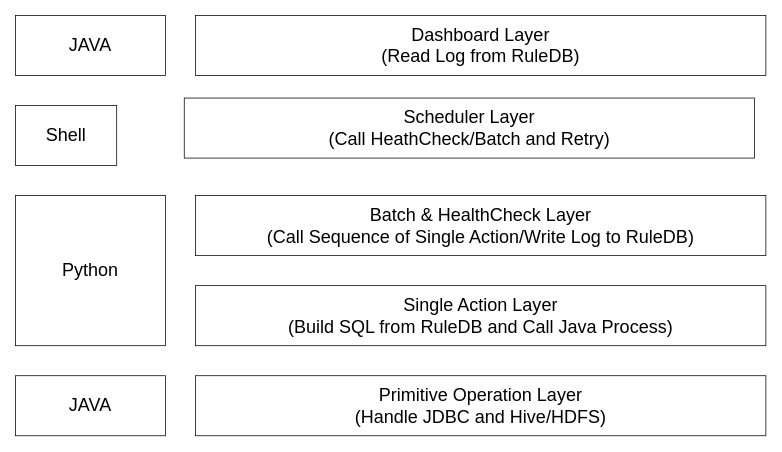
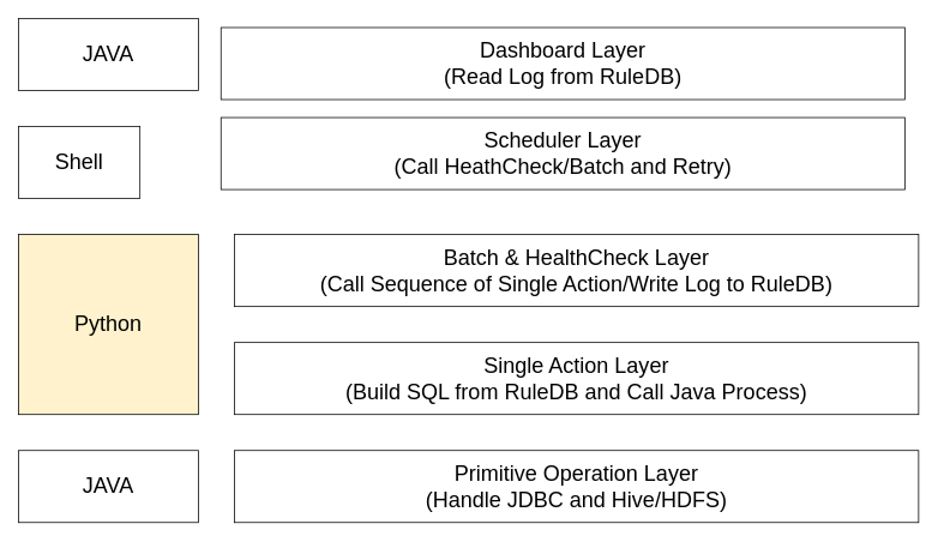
- <mxCell id="9" value="&lt;font style=&quot;font-size: 24px&quot;&gt;Dashboard Layer&lt;br&gt;(Read Log from RuleDB)&lt;br&gt;&lt;/font&gt;" style="rounded=0;whiteSpace=wrap;html=1;" parent="1" vertex="1"><mxGeometry x="260" y="20" width="760" height="80" as="geometry" /></mxCell>
+ <mxCell id="9" value="&lt;font style=&quot;font-size: 24px&quot;&gt;Dashboard Layer&lt;br&gt;(Read Log from RuleDB)&lt;br&gt;&lt;/font&gt;" style="rounded=0;whiteSpace=wrap;html=1;" parent="1" vertex="1"><mxGeometry x="245" y="30" width="760" height="80" as="geometry" /></mxCell>
- <mxCell id="3" value="&lt;font style=&quot;font-size: 24px&quot;&gt;Python&lt;/font&gt;" style="rounded=0;whiteSpace=wrap;html=1;" parent="1" vertex="1"><mxGeometry x="20" y="260" width="200" height="200" as="geometry" /></mxCell>
+ <mxCell id="3" value="&lt;font style=&quot;font-size: 24px&quot;&gt;Python&lt;/font&gt;" style="rounded=0;whiteSpace=wrap;html=1;fillColor=#fff2cc;" parent="1" vertex="1"><mxGeometry x="20" y="260" width="200" height="200" as="geometry" /></mxCell>
